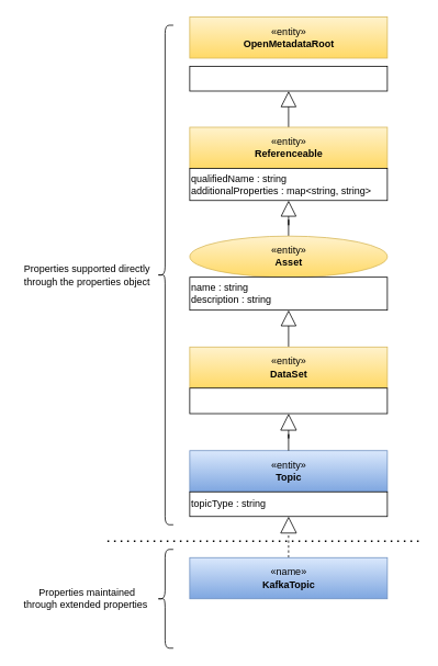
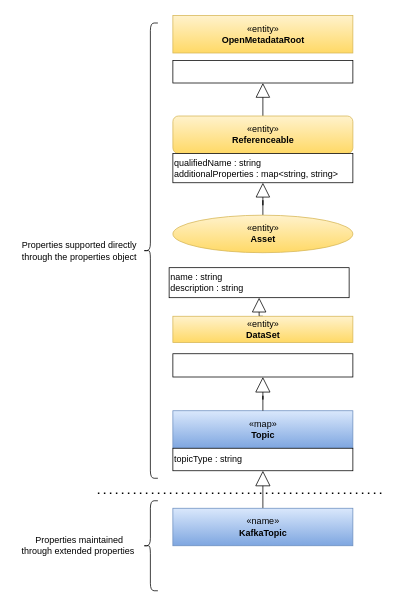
- <mxCell id="7" value="«entity»&lt;br&gt;&lt;b&gt;Referenceable&lt;/b&gt;" style="html=1;strokeColor=#d6b656;align=center;fillColor=#fff2cc;gradientColor=#ffd966;" vertex="1" parent="1"><mxGeometry x="230" y="154" width="240" height="50" as="geometry" /></mxCell>
+ <mxCell id="7" value="«entity»&lt;br&gt;&lt;b&gt;Referenceable&lt;/b&gt;" style="html=1;strokeColor=#d6b656;align=center;fillColor=#fff2cc;gradientColor=#ffd966;rounded=1;" vertex="1" parent="1"><mxGeometry x="230" y="154" width="240" height="50" as="geometry" /></mxCell>
- <mxCell id="11" value="name : string&lt;br&gt;description : string&lt;br&gt;&lt;div style=&quot;text-align: left&quot;&gt;&lt;/div&gt;" style="rounded=0;whiteSpace=wrap;html=1;strokeColor=#000000;gradientColor=#ffffff;align=left;" vertex="1" parent="1"><mxGeometry x="230" y="336.25" width="240" height="40" as="geometry" /></mxCell>
+ <mxCell id="11" value="name : string&lt;br&gt;description : string&lt;br&gt;&lt;div style=&quot;text-align: left&quot;&gt;&lt;/div&gt;" style="rounded=0;whiteSpace=wrap;html=1;strokeColor=#000000;gradientColor=#ffffff;align=left;" vertex="1" parent="1"><mxGeometry x="225" y="356.25" width="240" height="40" as="geometry" /></mxCell>
- <mxCell id="13" value="«entity»&lt;br&gt;&lt;b&gt;DataSet&lt;/b&gt;" style="html=1;strokeColor=#d6b656;align=center;fillColor=#fff2cc;gradientColor=#ffd966;" vertex="1" parent="1"><mxGeometry x="230" y="421" width="240" height="50" as="geometry" /></mxCell>
+ <mxCell id="13" value="«entity»&lt;br&gt;&lt;b&gt;DataSet&lt;/b&gt;" style="html=1;strokeColor=#d6b656;align=center;fillColor=#fff2cc;gradientColor=#ffd966;" vertex="1" parent="1"><mxGeometry x="230" y="421" width="240" height="35" as="geometry" /></mxCell>
- <mxCell id="2" value="«entity»&lt;br&gt;&lt;b&gt;Topic&lt;/b&gt;" style="html=1;strokeColor=#6c8ebf;align=center;fillColor=#dae8fc;gradientColor=#7ea6e0;" vertex="1" parent="1"><mxGeometry x="230" y="547" width="240" height="50" as="geometry" /></mxCell>
+ <mxCell id="2" value="«map»&lt;br&gt;&lt;b&gt;Topic&lt;/b&gt;" style="html=1;strokeColor=#6c8ebf;align=center;fillColor=#dae8fc;gradientColor=#7ea6e0;" vertex="1" parent="1"><mxGeometry x="230" y="547" width="240" height="50" as="geometry" /></mxCell>
- <mxCell id="4" style="edgeStyle=orthogonalEdgeStyle;rounded=0;orthogonalLoop=1;jettySize=auto;html=1;entryX=0.5;entryY=1;entryDx=0;entryDy=0;endArrow=block;endFill=0;endSize=18;dashed=1;" edge="1" parent="1" source="5" target="3"><mxGeometry relative="1" as="geometry" /></mxCell>
+ <mxCell id="4" style="edgeStyle=orthogonalEdgeStyle;rounded=0;orthogonalLoop=1;jettySize=auto;html=1;entryX=0.5;entryY=1;entryDx=0;entryDy=0;endArrow=block;endFill=0;endSize=18;" edge="1" parent="1" source="5" target="3"><mxGeometry relative="1" as="geometry" /></mxCell>
